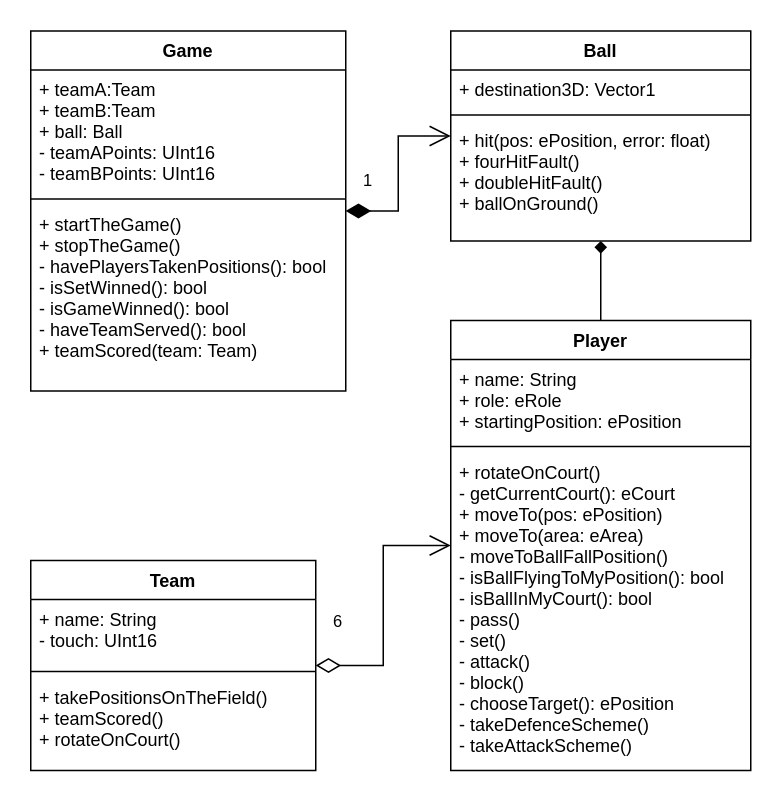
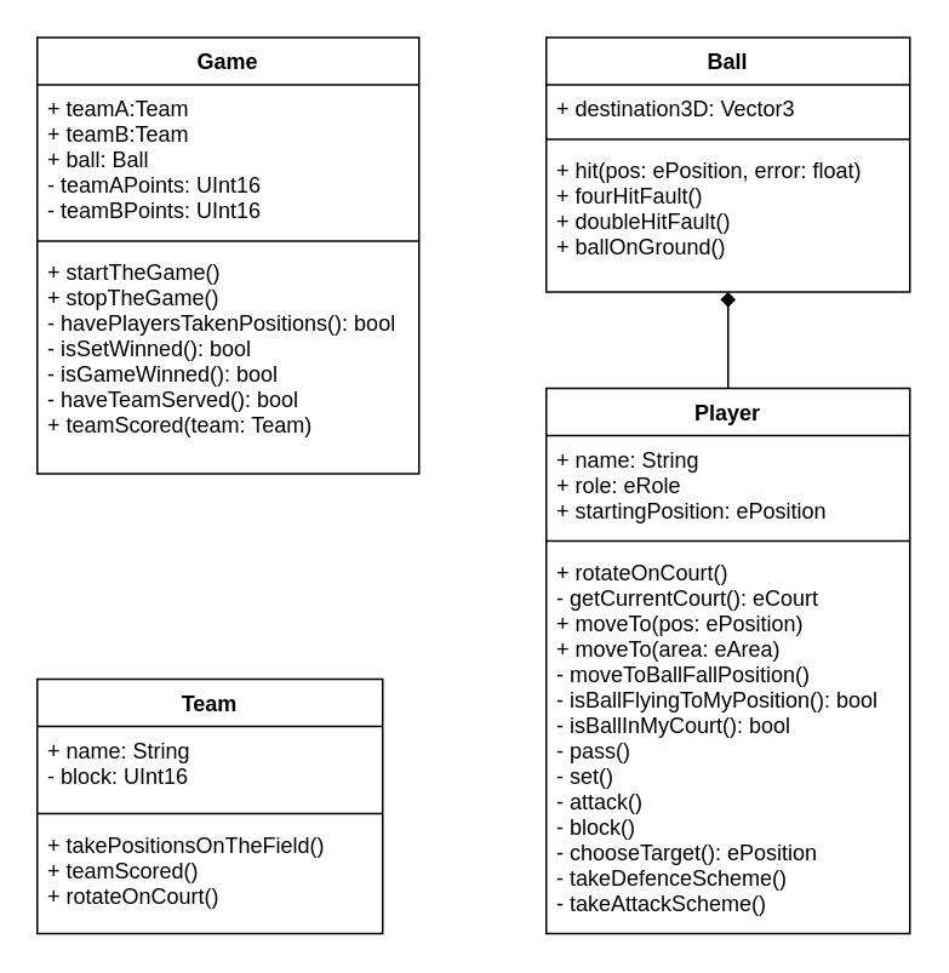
- <mxCell id="15" value="+ destination3D: Vector1" style="text;strokeColor=none;fillColor=none;align=left;verticalAlign=top;spacingLeft=4;spacingRight=4;overflow=hidden;rotatable=0;points=[[0,0.5],[1,0.5]];portConstraint=eastwest;" vertex="1" parent="14"><mxGeometry y="26" width="200" height="26" as="geometry" /></mxCell>
+ <mxCell id="15" value="+ destination3D: Vector3" style="text;strokeColor=none;fillColor=none;align=left;verticalAlign=top;spacingLeft=4;spacingRight=4;overflow=hidden;rotatable=0;points=[[0,0.5],[1,0.5]];portConstraint=eastwest;" vertex="1" parent="14"><mxGeometry y="26" width="200" height="26" as="geometry" /></mxCell>
- <mxCell id="19" value="1" style="endArrow=open;html=1;endSize=12;startArrow=diamondThin;startSize=14;startFill=1;edgeStyle=orthogonalEdgeStyle;align=left;verticalAlign=bottom;rounded=0;" edge="1" parent="1" source="2" target="14"><mxGeometry x="-0.233" y="25" relative="1" as="geometry"><mxPoint x="70" y="729" as="sourcePoint" /><mxPoint x="230" y="729" as="targetPoint" /><mxPoint as="offset" /></mxGeometry></mxCell>
- <mxCell id="18" value="6" style="endArrow=open;html=1;endSize=12;startArrow=diamondThin;startSize=14;startFill=0;edgeStyle=orthogonalEdgeStyle;align=left;verticalAlign=bottom;rounded=0;" edge="1" parent="1" source="6" target="10"><mxGeometry x="-0.239" y="35" relative="1" as="geometry"><mxPoint x="70" y="599" as="sourcePoint" /><mxPoint x="230" y="599" as="targetPoint" /><mxPoint as="offset" /></mxGeometry></mxCell>
- <mxCell id="7" value="+ name: String&#10;- touch: UInt16" style="text;strokeColor=none;fillColor=none;align=left;verticalAlign=top;spacingLeft=4;spacingRight=4;overflow=hidden;rotatable=0;points=[[0,0.5],[1,0.5]];portConstraint=eastwest;" vertex="1" parent="6"><mxGeometry y="26" width="190" height="44" as="geometry" /></mxCell>
+ <mxCell id="7" value="+ name: String&#10;- block: UInt16" style="text;strokeColor=none;fillColor=none;align=left;verticalAlign=top;spacingLeft=4;spacingRight=4;overflow=hidden;rotatable=0;points=[[0,0.5],[1,0.5]];portConstraint=eastwest;" vertex="1" parent="6"><mxGeometry y="26" width="190" height="44" as="geometry" /></mxCell>
